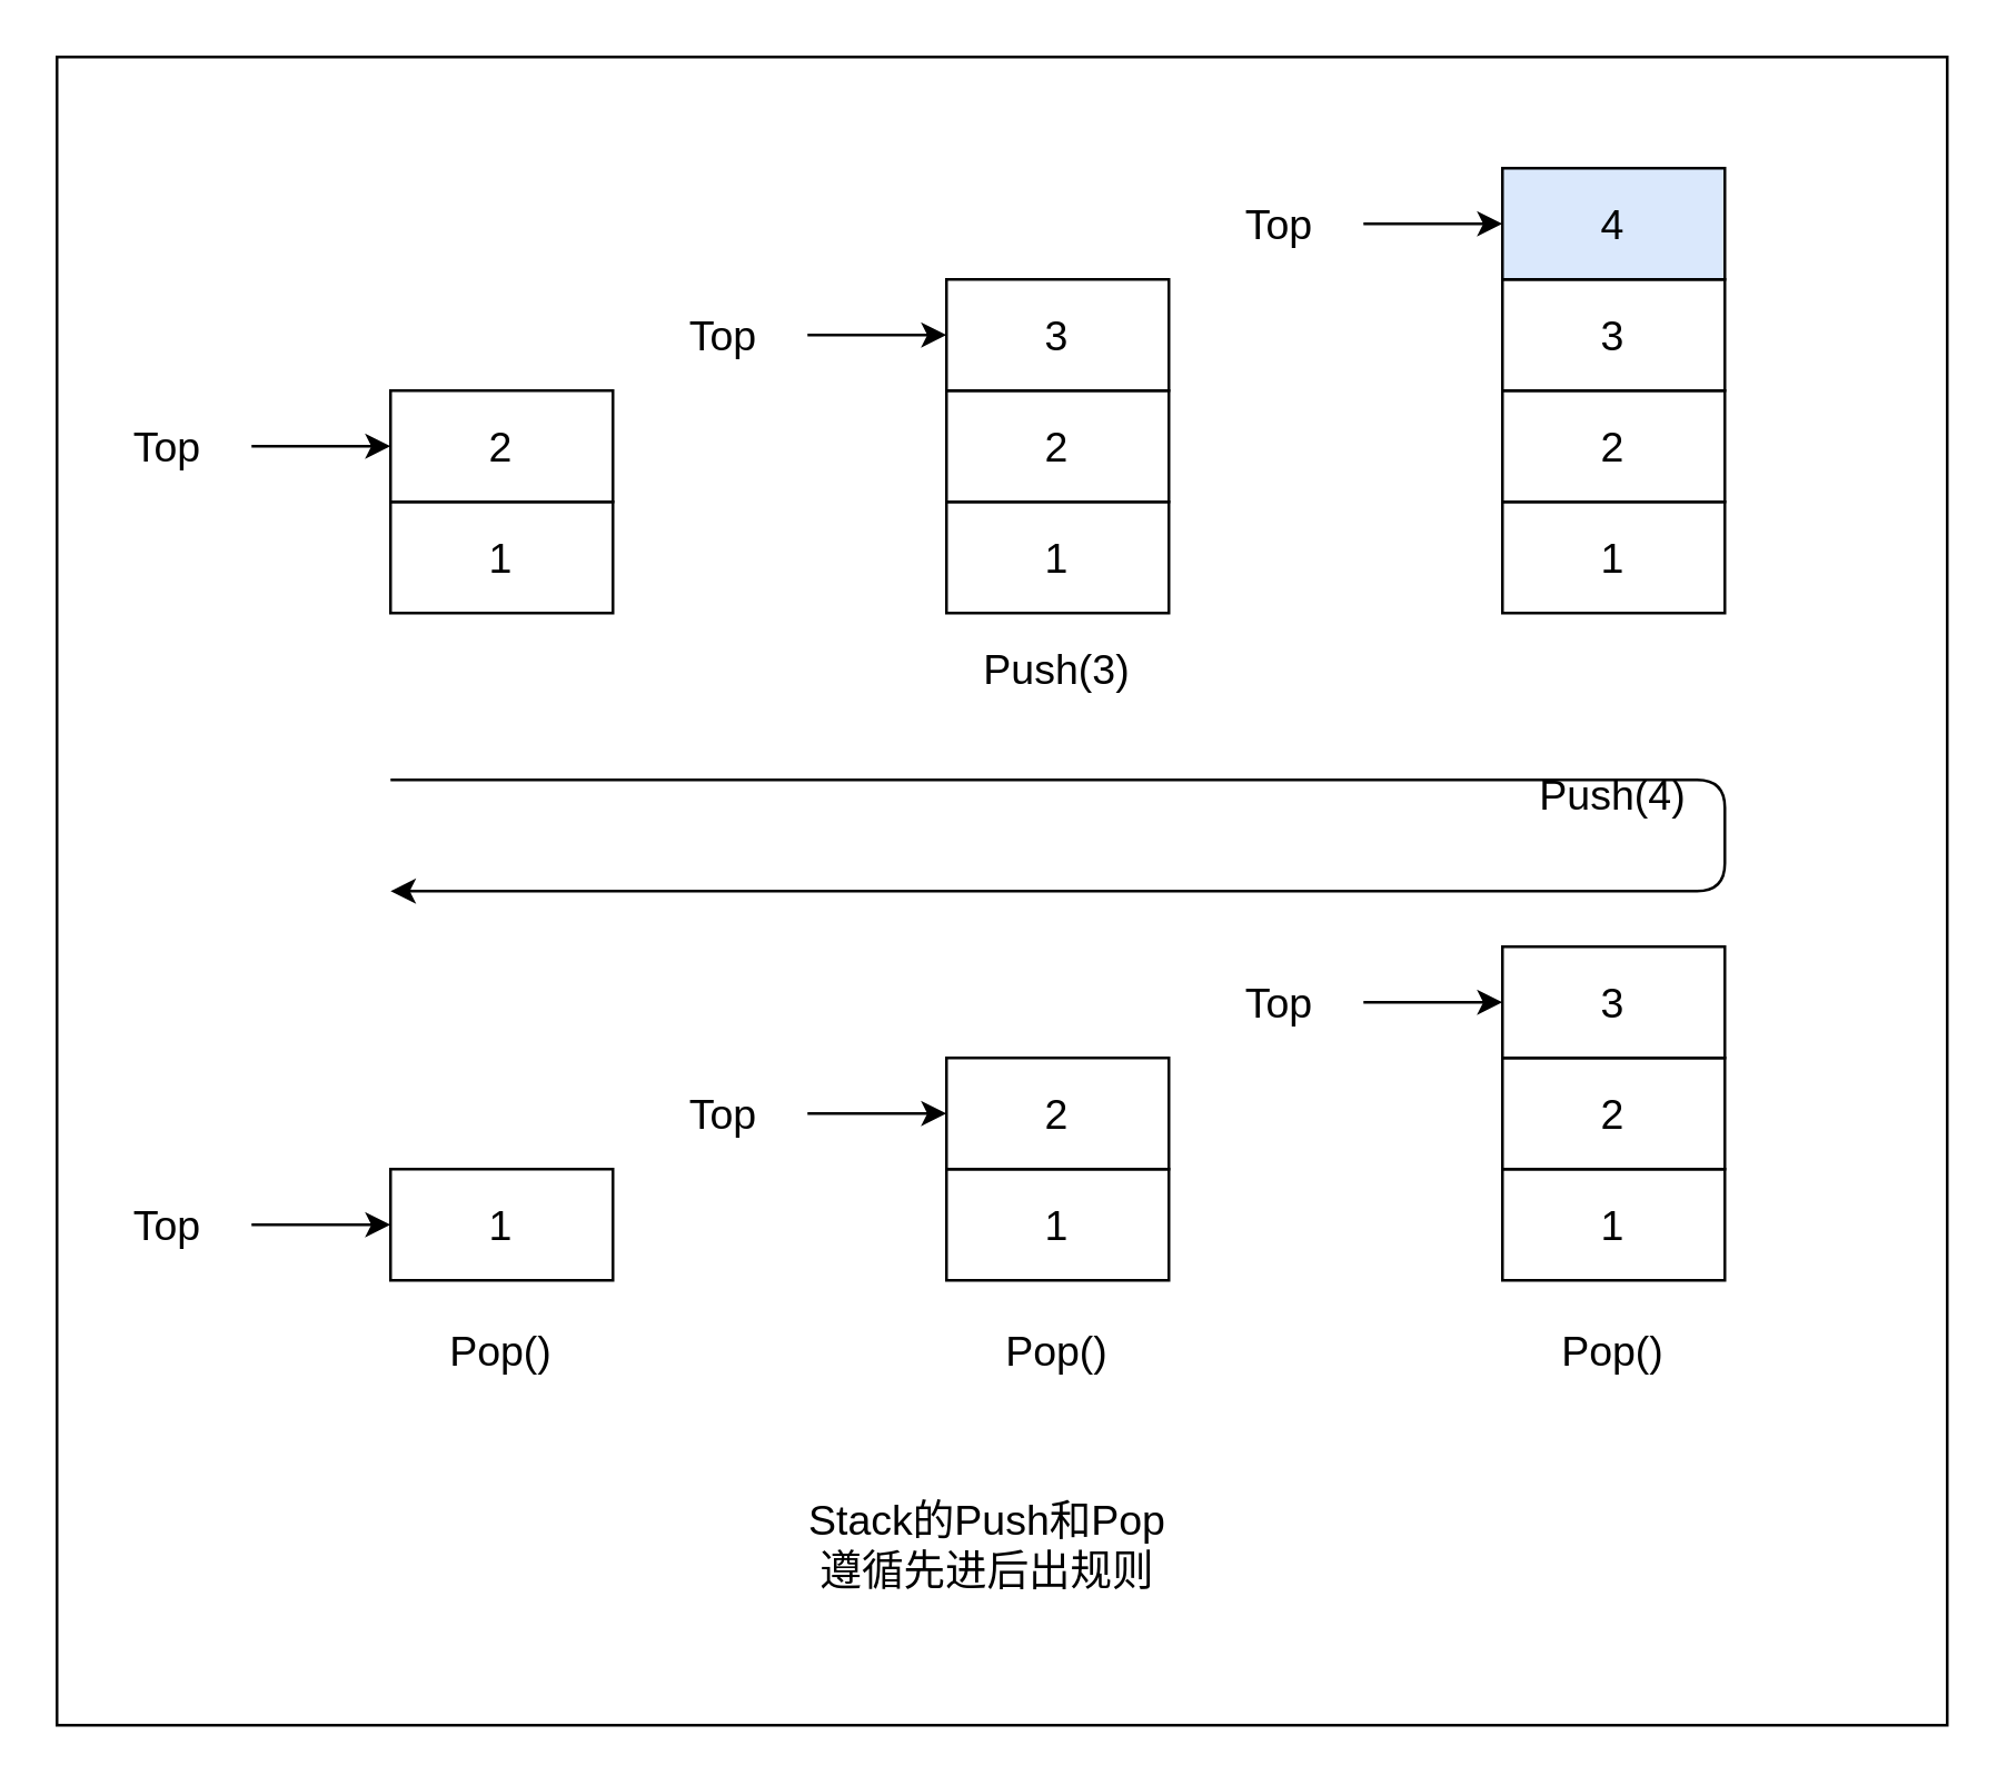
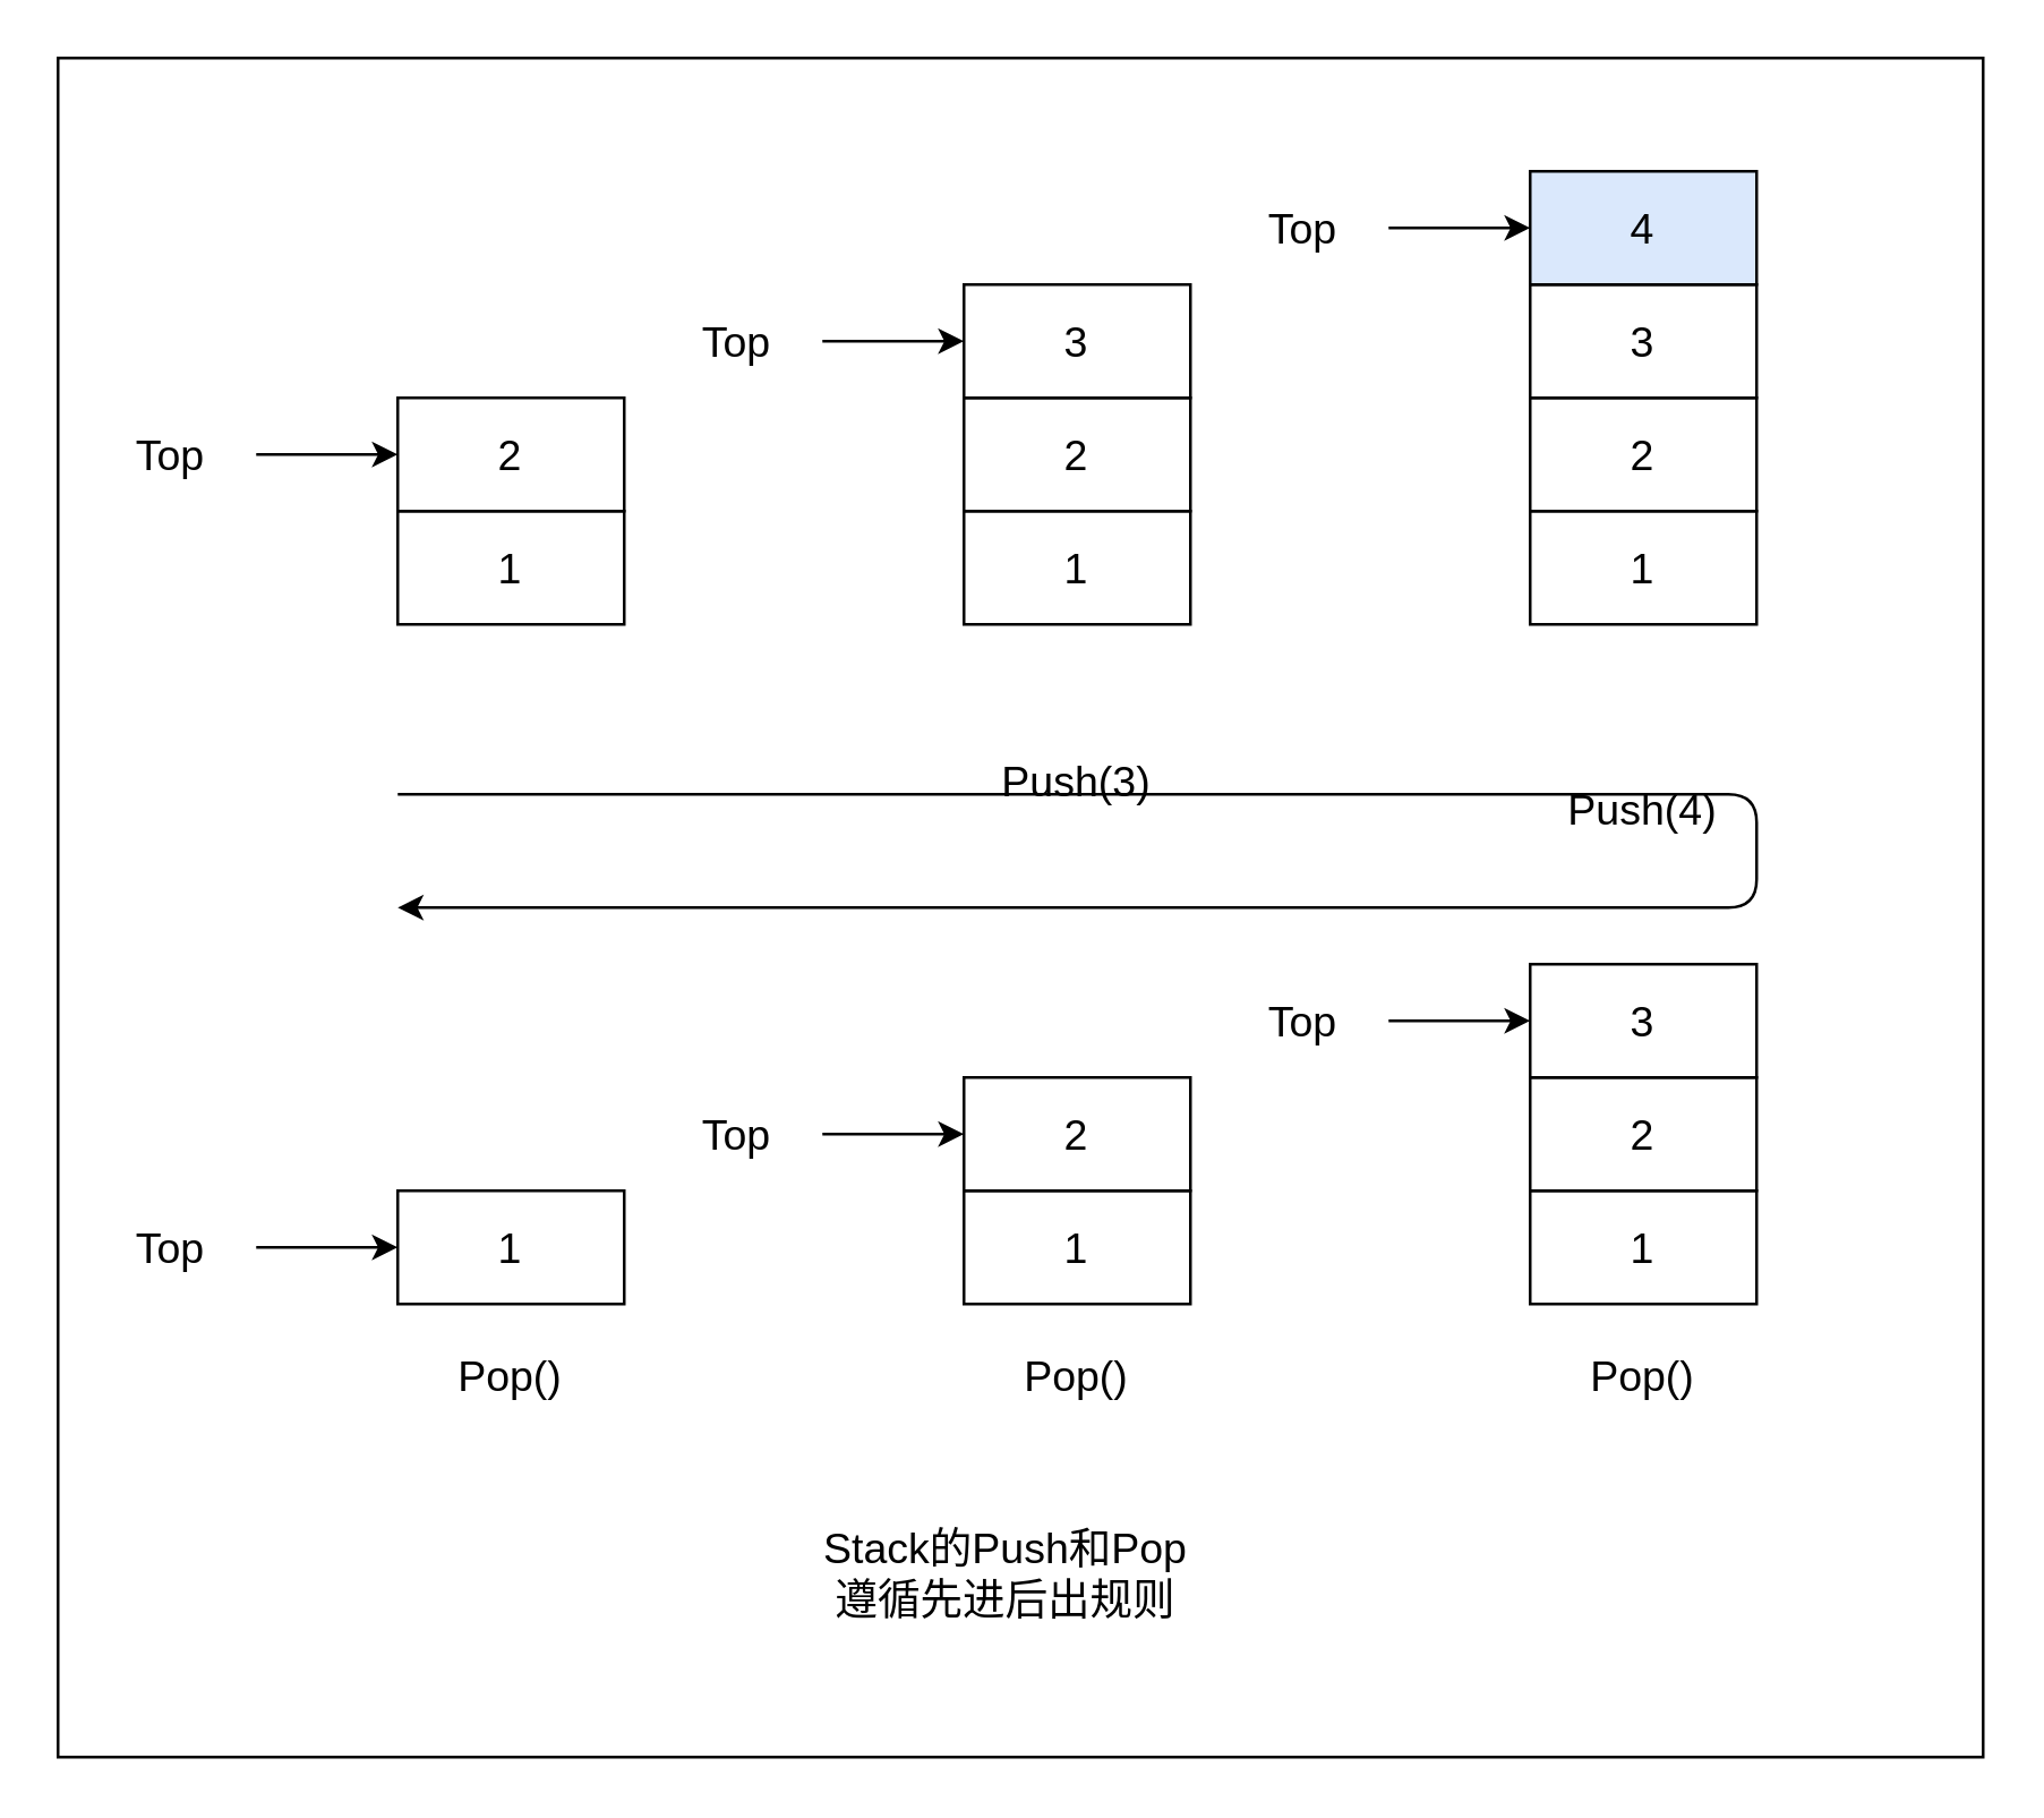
- <mxCell id="12" value="&lt;font style=&quot;font-size: 15px;&quot;&gt;Push(3)&lt;/font&gt;" style="text;html=1;strokeColor=none;fillColor=none;align=center;verticalAlign=middle;whiteSpace=wrap;rounded=0;" parent="1" vertex="1"><mxGeometry x="340" y="220" width="80" height="40" as="geometry" /></mxCell>
+ <mxCell id="12" value="&lt;font style=&quot;font-size: 15px;&quot;&gt;Push(3)&lt;/font&gt;" style="text;html=1;strokeColor=none;fillColor=none;align=center;verticalAlign=middle;whiteSpace=wrap;rounded=0;" parent="1" vertex="1"><mxGeometry x="340" y="255" width="80" height="40" as="geometry" /></mxCell>
